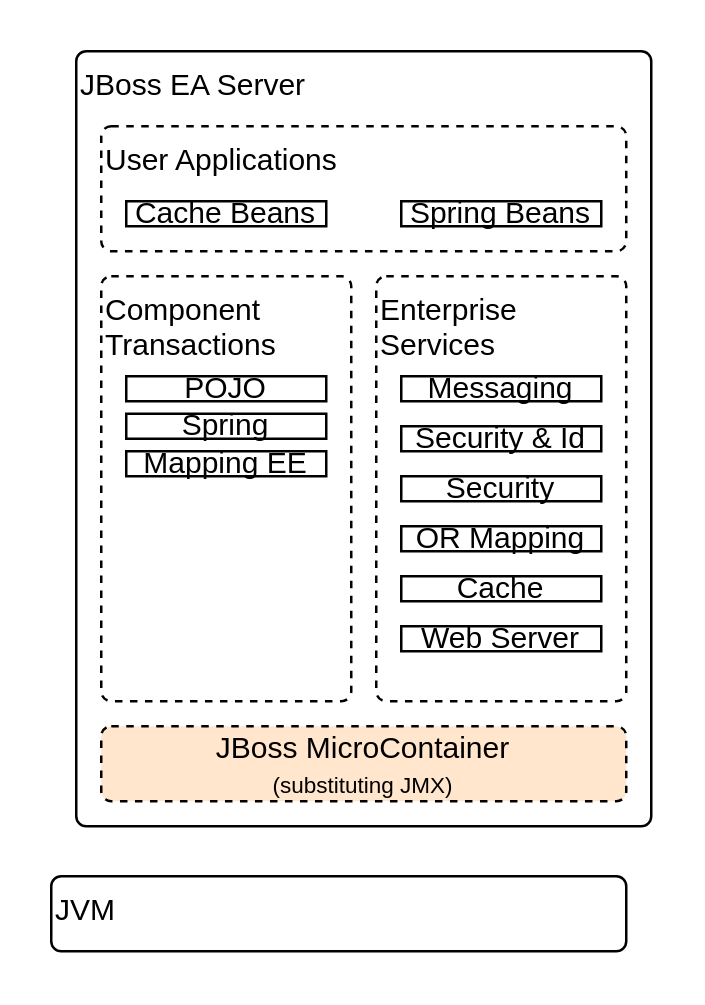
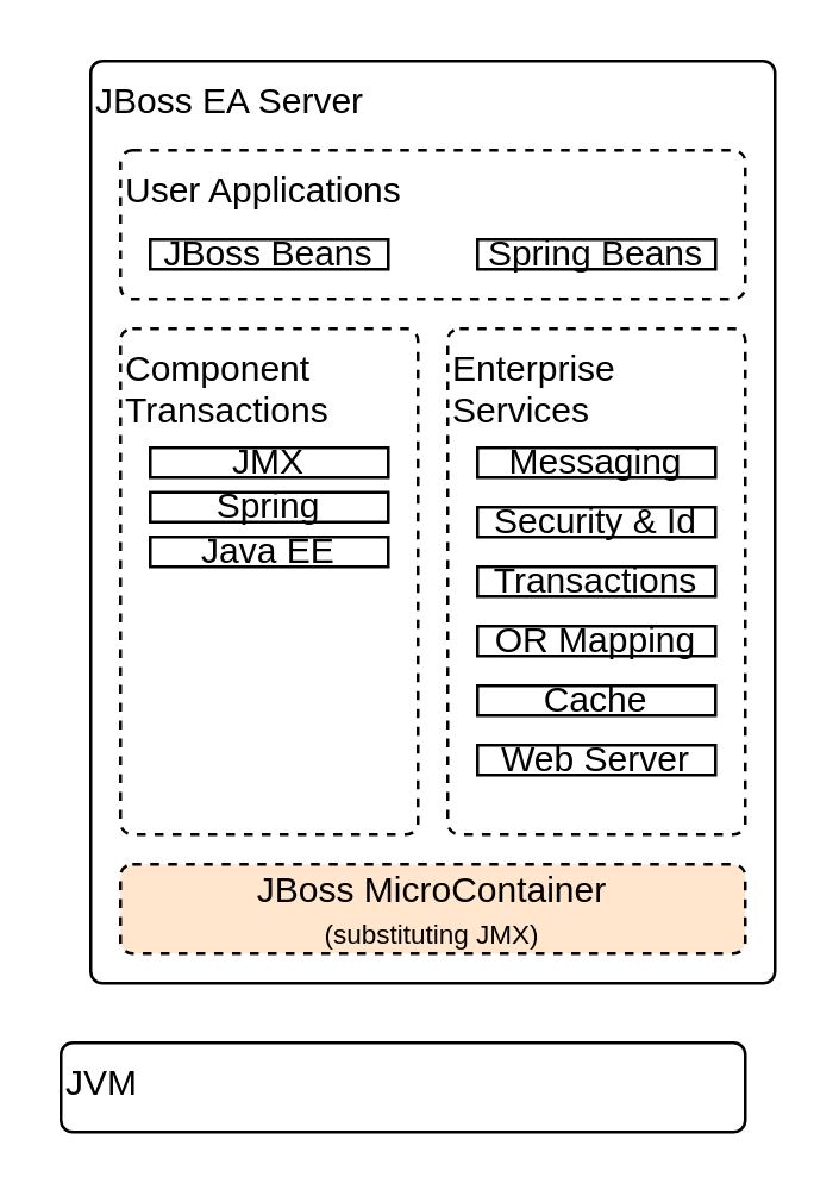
- <mxCell id="15" value="Cache Beans" style="rounded=0;whiteSpace=wrap;html=1;" vertex="1" parent="14"><mxGeometry x="10" y="30" width="80" height="10" as="geometry" /></mxCell>
+ <mxCell id="15" value="JBoss Beans" style="rounded=0;whiteSpace=wrap;html=1;" vertex="1" parent="14"><mxGeometry x="10" y="30" width="80" height="10" as="geometry" /></mxCell>
- <mxCell id="11" value="POJO" style="rounded=0;whiteSpace=wrap;html=1;" vertex="1" parent="10"><mxGeometry x="10" y="40" width="80" height="10" as="geometry" /></mxCell>
+ <mxCell id="11" value="JMX" style="rounded=0;whiteSpace=wrap;html=1;" vertex="1" parent="10"><mxGeometry x="10" y="40" width="80" height="10" as="geometry" /></mxCell>
- <mxCell id="13" value="Mapping EE" style="rounded=0;whiteSpace=wrap;html=1;" vertex="1" parent="10"><mxGeometry x="10" y="70" width="80" height="10" as="geometry" /></mxCell>
+ <mxCell id="13" value="Java EE" style="rounded=0;whiteSpace=wrap;html=1;" vertex="1" parent="10"><mxGeometry x="10" y="70" width="80" height="10" as="geometry" /></mxCell>
- <mxCell id="7" value="Security" style="rounded=0;whiteSpace=wrap;html=1;" vertex="1" parent="4"><mxGeometry x="10" y="80" width="80" height="10" as="geometry" /></mxCell>
+ <mxCell id="7" value="Transactions" style="rounded=0;whiteSpace=wrap;html=1;" vertex="1" parent="4"><mxGeometry x="10" y="80" width="80" height="10" as="geometry" /></mxCell>
